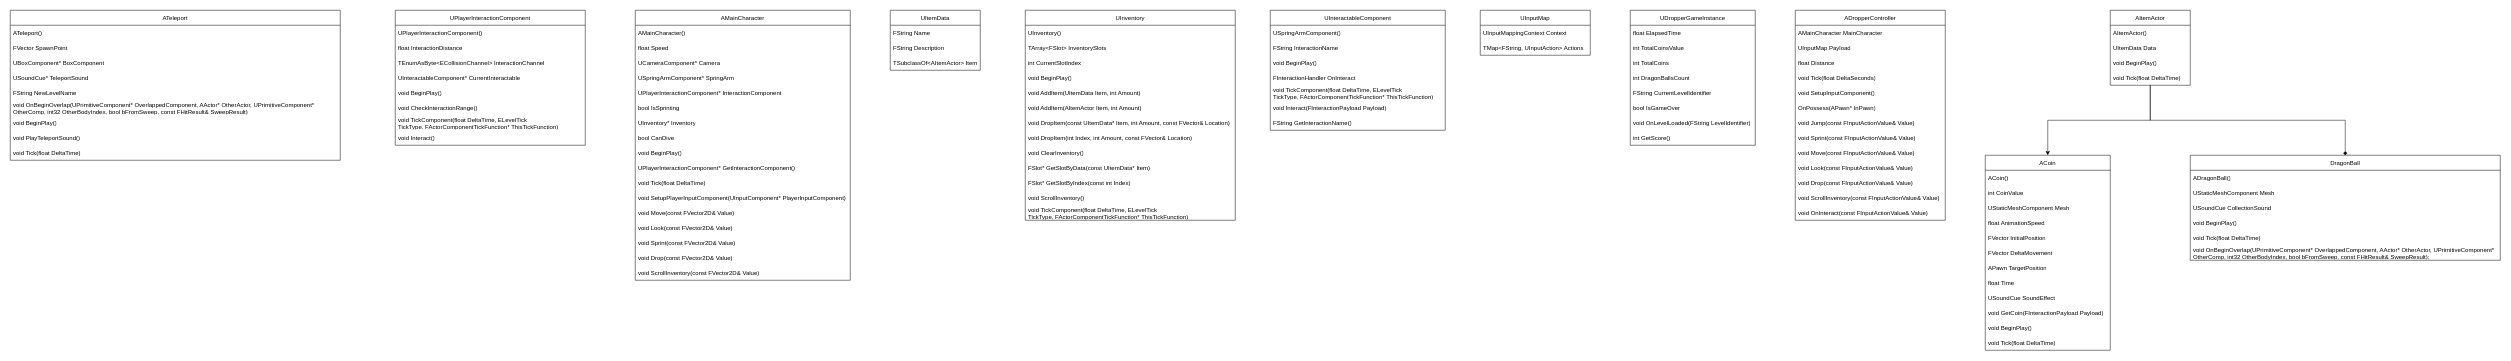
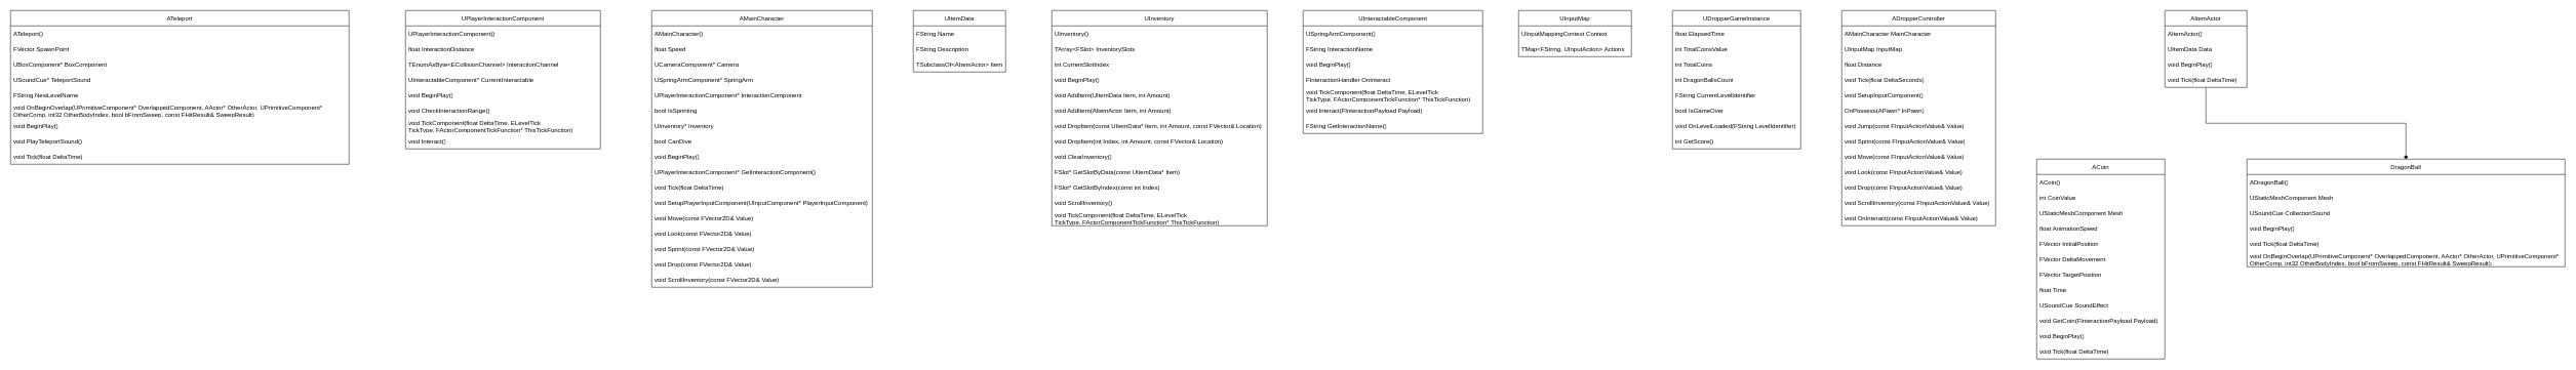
- <mxCell id="31" value="UInputMap Payload" style="text;strokeColor=none;fillColor=none;align=left;verticalAlign=middle;spacingLeft=4;spacingRight=4;overflow=hidden;points=[[0,0.5],[1,0.5]];portConstraint=eastwest;rotatable=0;whiteSpace=wrap;html=1;" vertex="1" parent="29"><mxGeometry y="60" width="300" height="30" as="geometry" /></mxCell>
+ <mxCell id="31" value="UInputMap InputMap" style="text;strokeColor=none;fillColor=none;align=left;verticalAlign=middle;spacingLeft=4;spacingRight=4;overflow=hidden;points=[[0,0.5],[1,0.5]];portConstraint=eastwest;rotatable=0;whiteSpace=wrap;html=1;" vertex="1" parent="29"><mxGeometry y="60" width="300" height="30" as="geometry" /></mxCell>
- <mxCell id="15" style="edgeStyle=orthogonalEdgeStyle;rounded=0;orthogonalLoop=1;jettySize=auto;html=1;entryX=0.5;entryY=0;entryDx=0;entryDy=0;" edge="1" parent="1" source="17" target="2"><mxGeometry relative="1" as="geometry" /></mxCell>
- <mxCell id="9" value="APawn TargetPosition" style="text;strokeColor=none;fillColor=none;align=left;verticalAlign=middle;spacingLeft=4;spacingRight=4;overflow=hidden;points=[[0,0.5],[1,0.5]];portConstraint=eastwest;rotatable=0;whiteSpace=wrap;html=1;" vertex="1" parent="2"><mxGeometry y="210" width="250" height="30" as="geometry" /></mxCell>
+ <mxCell id="9" value="FVector TargetPosition" style="text;strokeColor=none;fillColor=none;align=left;verticalAlign=middle;spacingLeft=4;spacingRight=4;overflow=hidden;points=[[0,0.5],[1,0.5]];portConstraint=eastwest;rotatable=0;whiteSpace=wrap;html=1;" vertex="1" parent="2"><mxGeometry y="210" width="250" height="30" as="geometry" /></mxCell>
